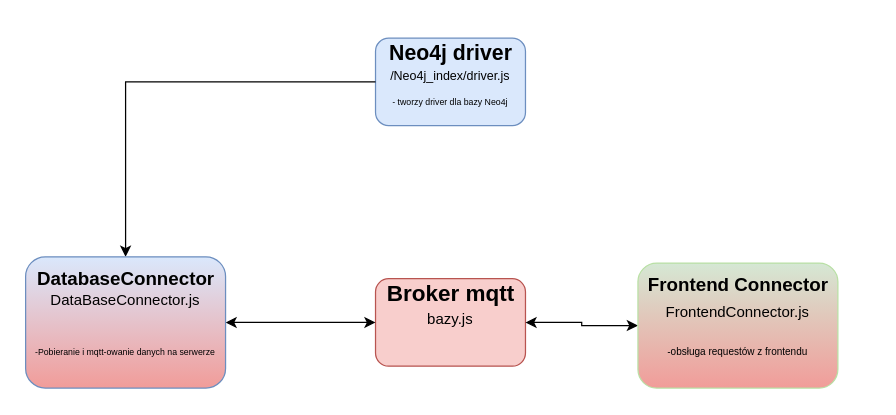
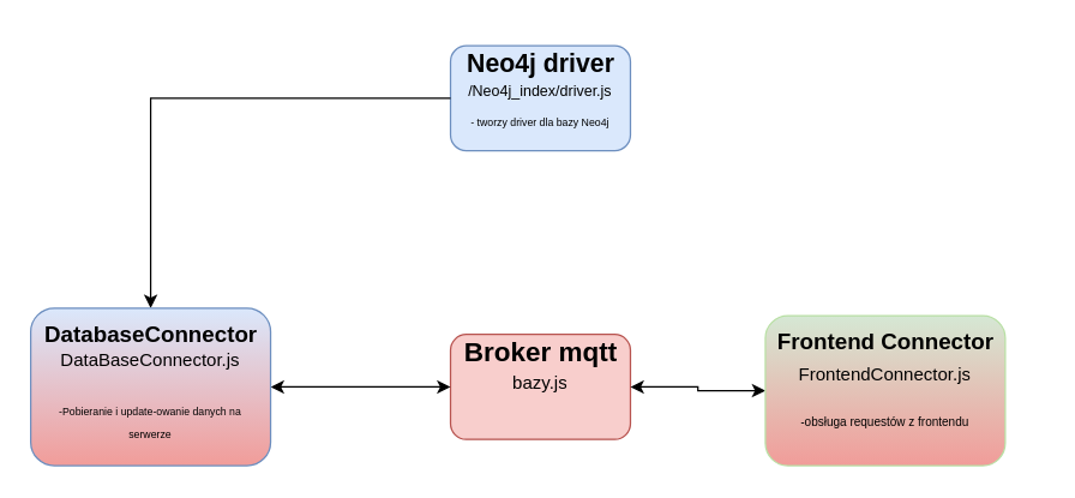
- <mxCell id="14" value="&lt;font style=&quot;font-size: 7px&quot;&gt;-Pobieranie i mqtt-owanie danych na serwerze&lt;/font&gt;" style="text;html=1;strokeColor=none;fillColor=none;align=center;verticalAlign=middle;whiteSpace=wrap;overflow=hidden;" parent="1" vertex="1"><mxGeometry x="25" y="260" width="150" height="40" as="geometry" /></mxCell>
+ <mxCell id="14" value="&lt;font style=&quot;font-size: 7px&quot;&gt;-Pobieranie i update-owanie danych na serwerze&lt;/font&gt;" style="text;html=1;strokeColor=none;fillColor=none;align=center;verticalAlign=middle;whiteSpace=wrap;overflow=hidden;" parent="1" vertex="1"><mxGeometry x="25" y="260" width="150" height="40" as="geometry" /></mxCell>
